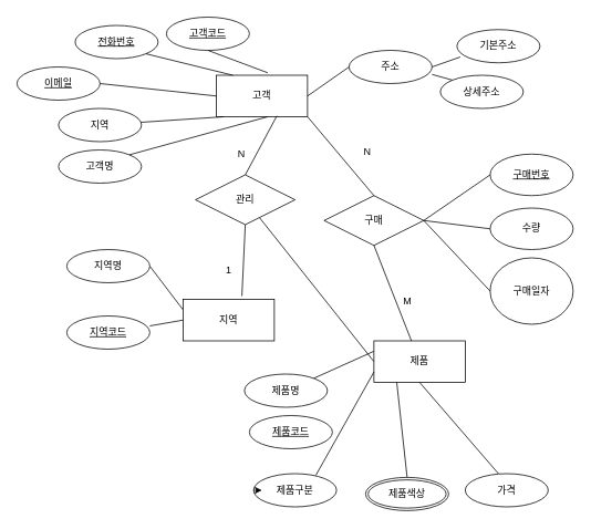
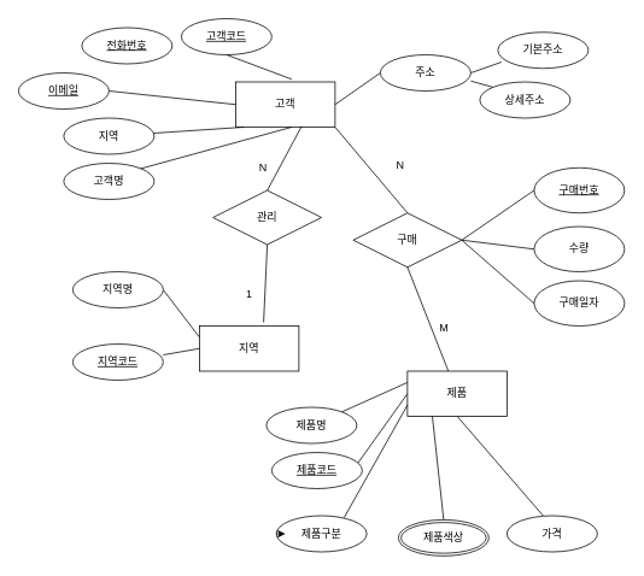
- <mxCell id="10" value="" style="endArrow=none;html=1;rounded=0;exitX=1;exitY=1;exitDx=0;exitDy=0;entryX=0.182;entryY=0;entryDx=0;entryDy=0;entryPerimeter=0;" edge="1" parent="1" source="7" target="2"><mxGeometry relative="1" as="geometry"><mxPoint x="320" y="390" as="sourcePoint" /><mxPoint x="270" y="320" as="targetPoint" /></mxGeometry></mxCell>
- <mxCell id="25" value="" style="endArrow=none;html=1;rounded=0;exitX=0;exitY=0.5;exitDx=0;exitDy=0;" edge="1" parent="1" source="26" target="37"><mxGeometry relative="1" as="geometry"><mxPoint x="560" y="235" as="sourcePoint" /><mxPoint x="390" y="415" as="targetPoint" /></mxGeometry></mxCell>
+ <mxCell id="25" value="" style="endArrow=none;html=1;rounded=0;exitX=0;exitY=0.5;exitDx=0;exitDy=0;entryX=0.95;entryY=0.3;entryDx=0;entryDy=0;entryPerimeter=0;" edge="1" parent="1" source="26" target="28"><mxGeometry relative="1" as="geometry"><mxPoint x="560" y="235" as="sourcePoint" /><mxPoint x="390" y="415" as="targetPoint" /></mxGeometry></mxCell>
- <mxCell id="42" value="구매일자" style="ellipse;whiteSpace=wrap;html=1;align=center;" vertex="1" parent="1"><mxGeometry x="590" y="310" width="100" height="80" as="geometry" /></mxCell>
+ <mxCell id="42" value="구매일자" style="ellipse;whiteSpace=wrap;html=1;align=center;" vertex="1" parent="1"><mxGeometry x="590" y="310" width="100" height="50" as="geometry" /></mxCell>
